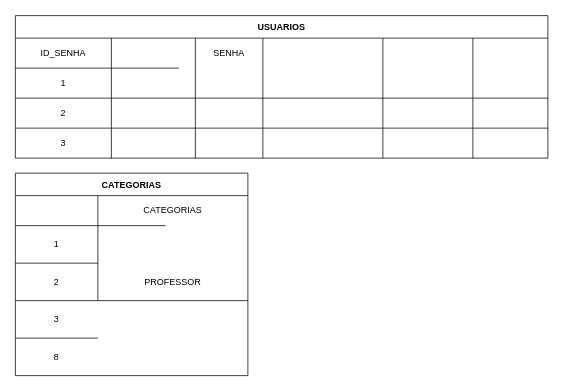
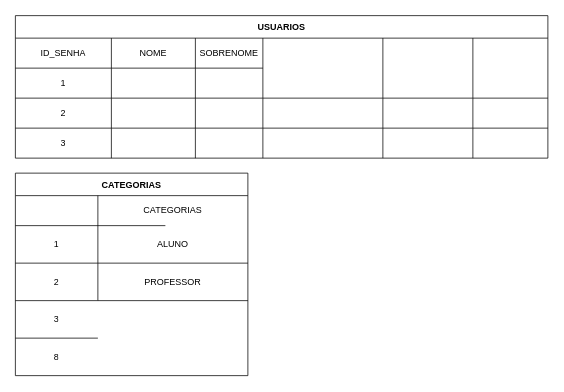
+ <mxCell id="18" value="NOME" style="shape=partialRectangle;html=1;whiteSpace=wrap;connectable=0;fillColor=none;top=0;left=0;bottom=0;right=0;overflow=hidden;pointerEvents=1;" vertex="1" parent="16"><mxGeometry x="128" width="112" height="40" as="geometry"><mxRectangle width="112" height="40" as="alternateBounds" /></mxGeometry></mxCell>
- <mxCell id="19" value="SENHA" style="shape=partialRectangle;html=1;whiteSpace=wrap;connectable=0;fillColor=none;top=0;left=0;bottom=0;right=0;overflow=hidden;pointerEvents=1;" vertex="1" parent="16"><mxGeometry x="240" width="90" height="40" as="geometry"><mxRectangle width="90" height="40" as="alternateBounds" /></mxGeometry></mxCell>
+ <mxCell id="19" value="SOBRENOME" style="shape=partialRectangle;html=1;whiteSpace=wrap;connectable=0;fillColor=none;top=0;left=0;bottom=0;right=0;overflow=hidden;pointerEvents=1;" vertex="1" parent="16"><mxGeometry x="240" width="90" height="40" as="geometry"><mxRectangle width="90" height="40" as="alternateBounds" /></mxGeometry></mxCell>
+ <mxCell id="7" value="ALUNO" style="shape=partialRectangle;html=1;whiteSpace=wrap;connectable=0;fillColor=none;top=0;left=0;bottom=0;right=0;overflow=hidden;pointerEvents=1;" vertex="1" parent="5"><mxGeometry x="110" width="200" height="50" as="geometry"><mxRectangle width="200" height="50" as="alternateBounds" /></mxGeometry></mxCell>
